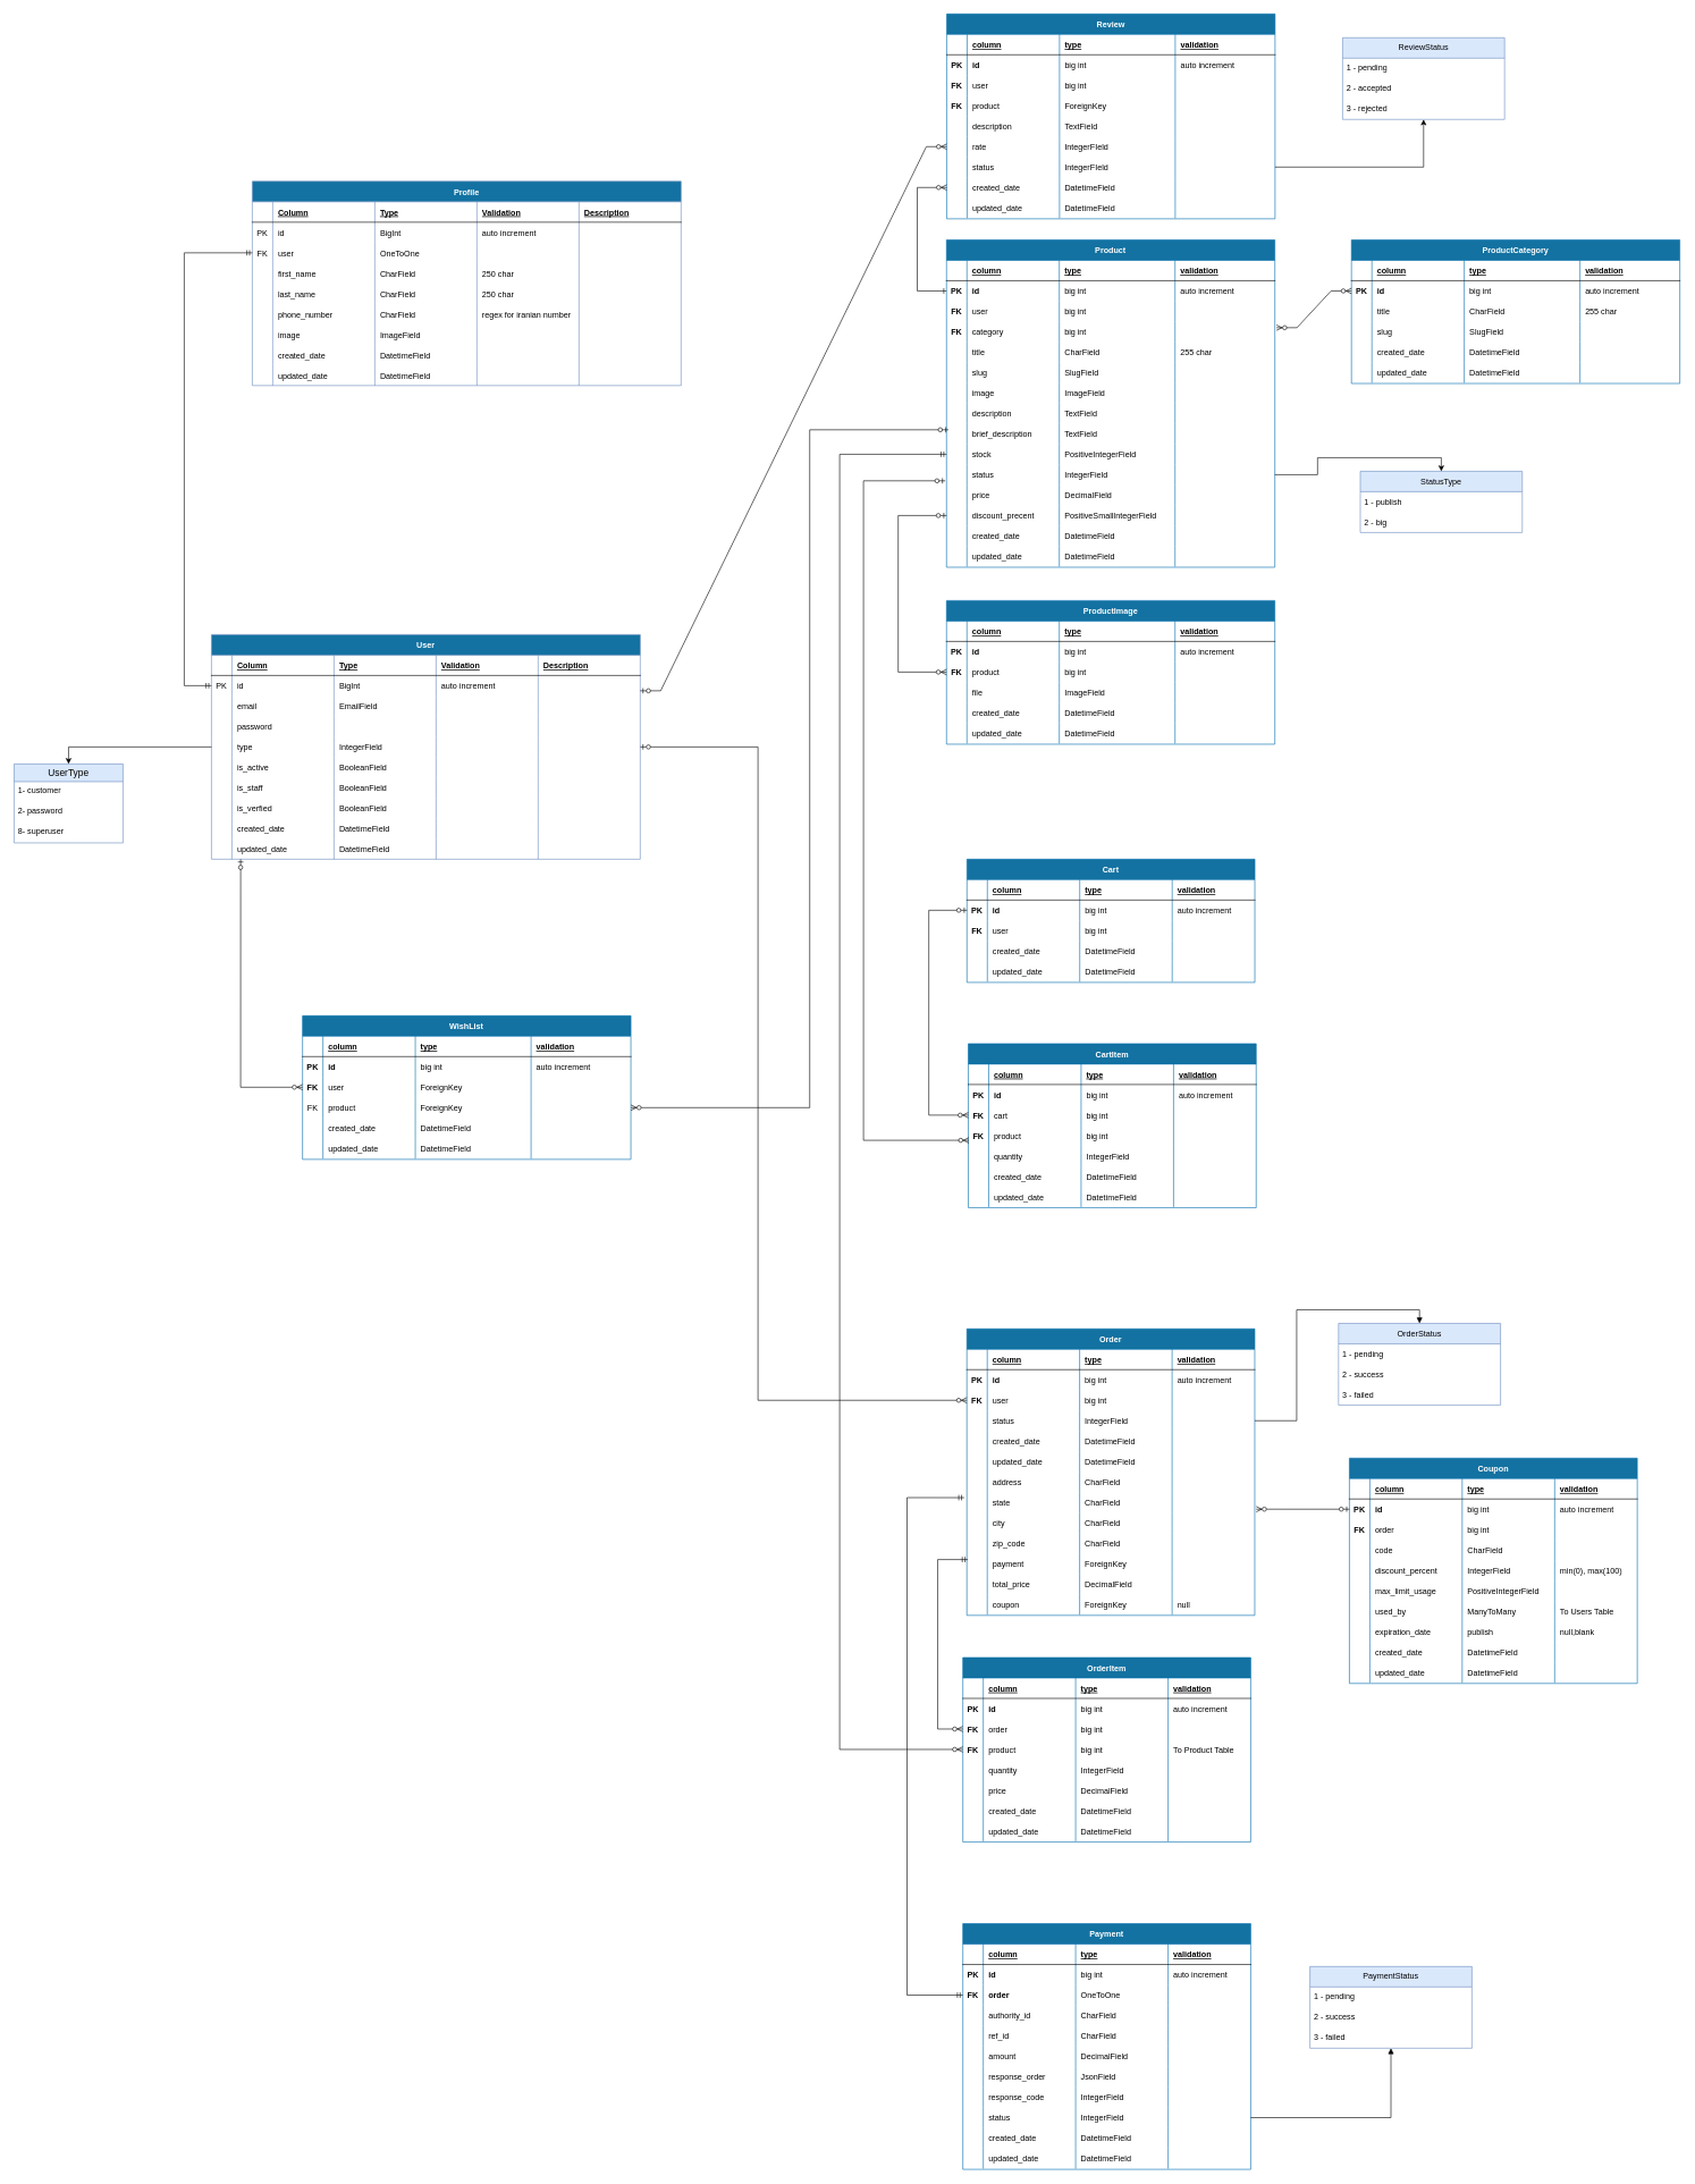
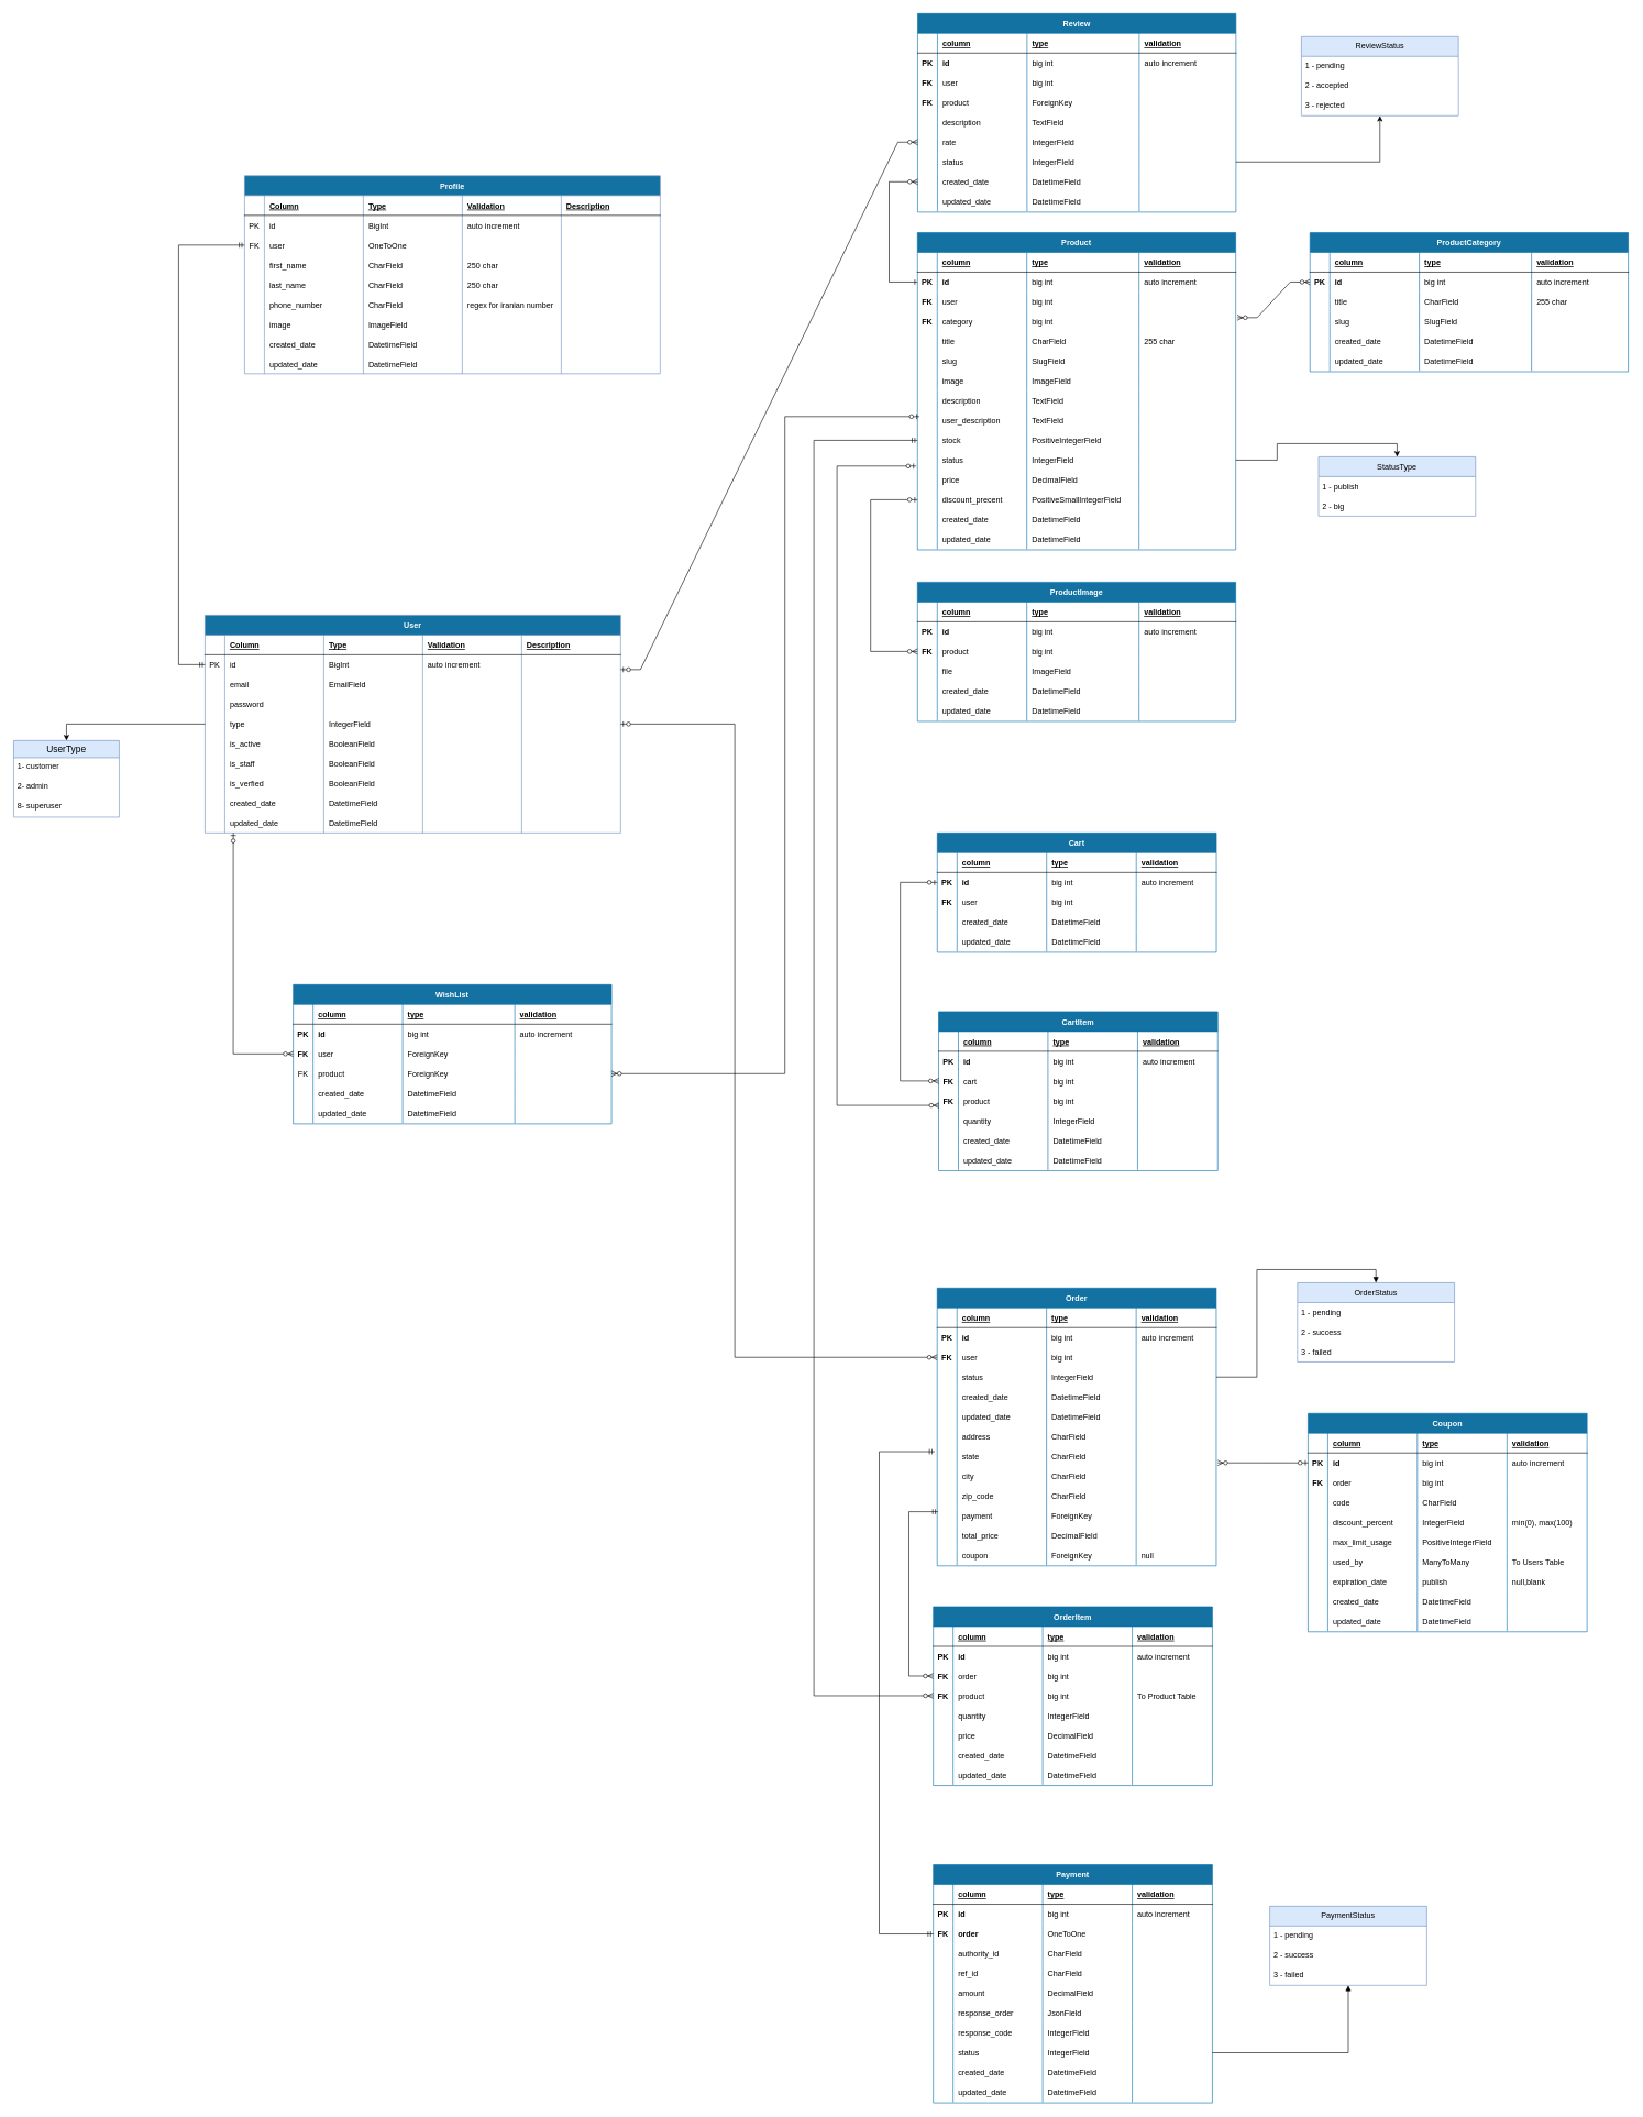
- <mxCell id="167" value="brief_description" style="shape=partialRectangle;connectable=0;top=0;left=0;bottom=0;right=0;align=left;spacingLeft=6;overflow=hidden;fillColor=none;" parent="165" vertex="1"><mxGeometry x="30" width="135.724" height="30" as="geometry"><mxRectangle width="135.724" height="30" as="alternateBounds" /></mxGeometry></mxCell>
+ <mxCell id="167" value="user_description" style="shape=partialRectangle;connectable=0;top=0;left=0;bottom=0;right=0;align=left;spacingLeft=6;overflow=hidden;fillColor=none;" parent="165" vertex="1"><mxGeometry x="30" width="135.724" height="30" as="geometry"><mxRectangle width="135.724" height="30" as="alternateBounds" /></mxGeometry></mxCell>
- <mxCell id="120" value="2- password" style="text;strokeColor=none;fillColor=none;spacingLeft=4;spacingRight=4;overflow=hidden;rotatable=0;points=[[0,0.5],[1,0.5]];portConstraint=eastwest;fontSize=12;" parent="118" vertex="1"><mxGeometry y="56" width="160" height="30" as="geometry" /></mxCell>
+ <mxCell id="120" value="2- admin" style="text;strokeColor=none;fillColor=none;spacingLeft=4;spacingRight=4;overflow=hidden;rotatable=0;points=[[0,0.5],[1,0.5]];portConstraint=eastwest;fontSize=12;" parent="118" vertex="1"><mxGeometry y="56" width="160" height="30" as="geometry" /></mxCell>
